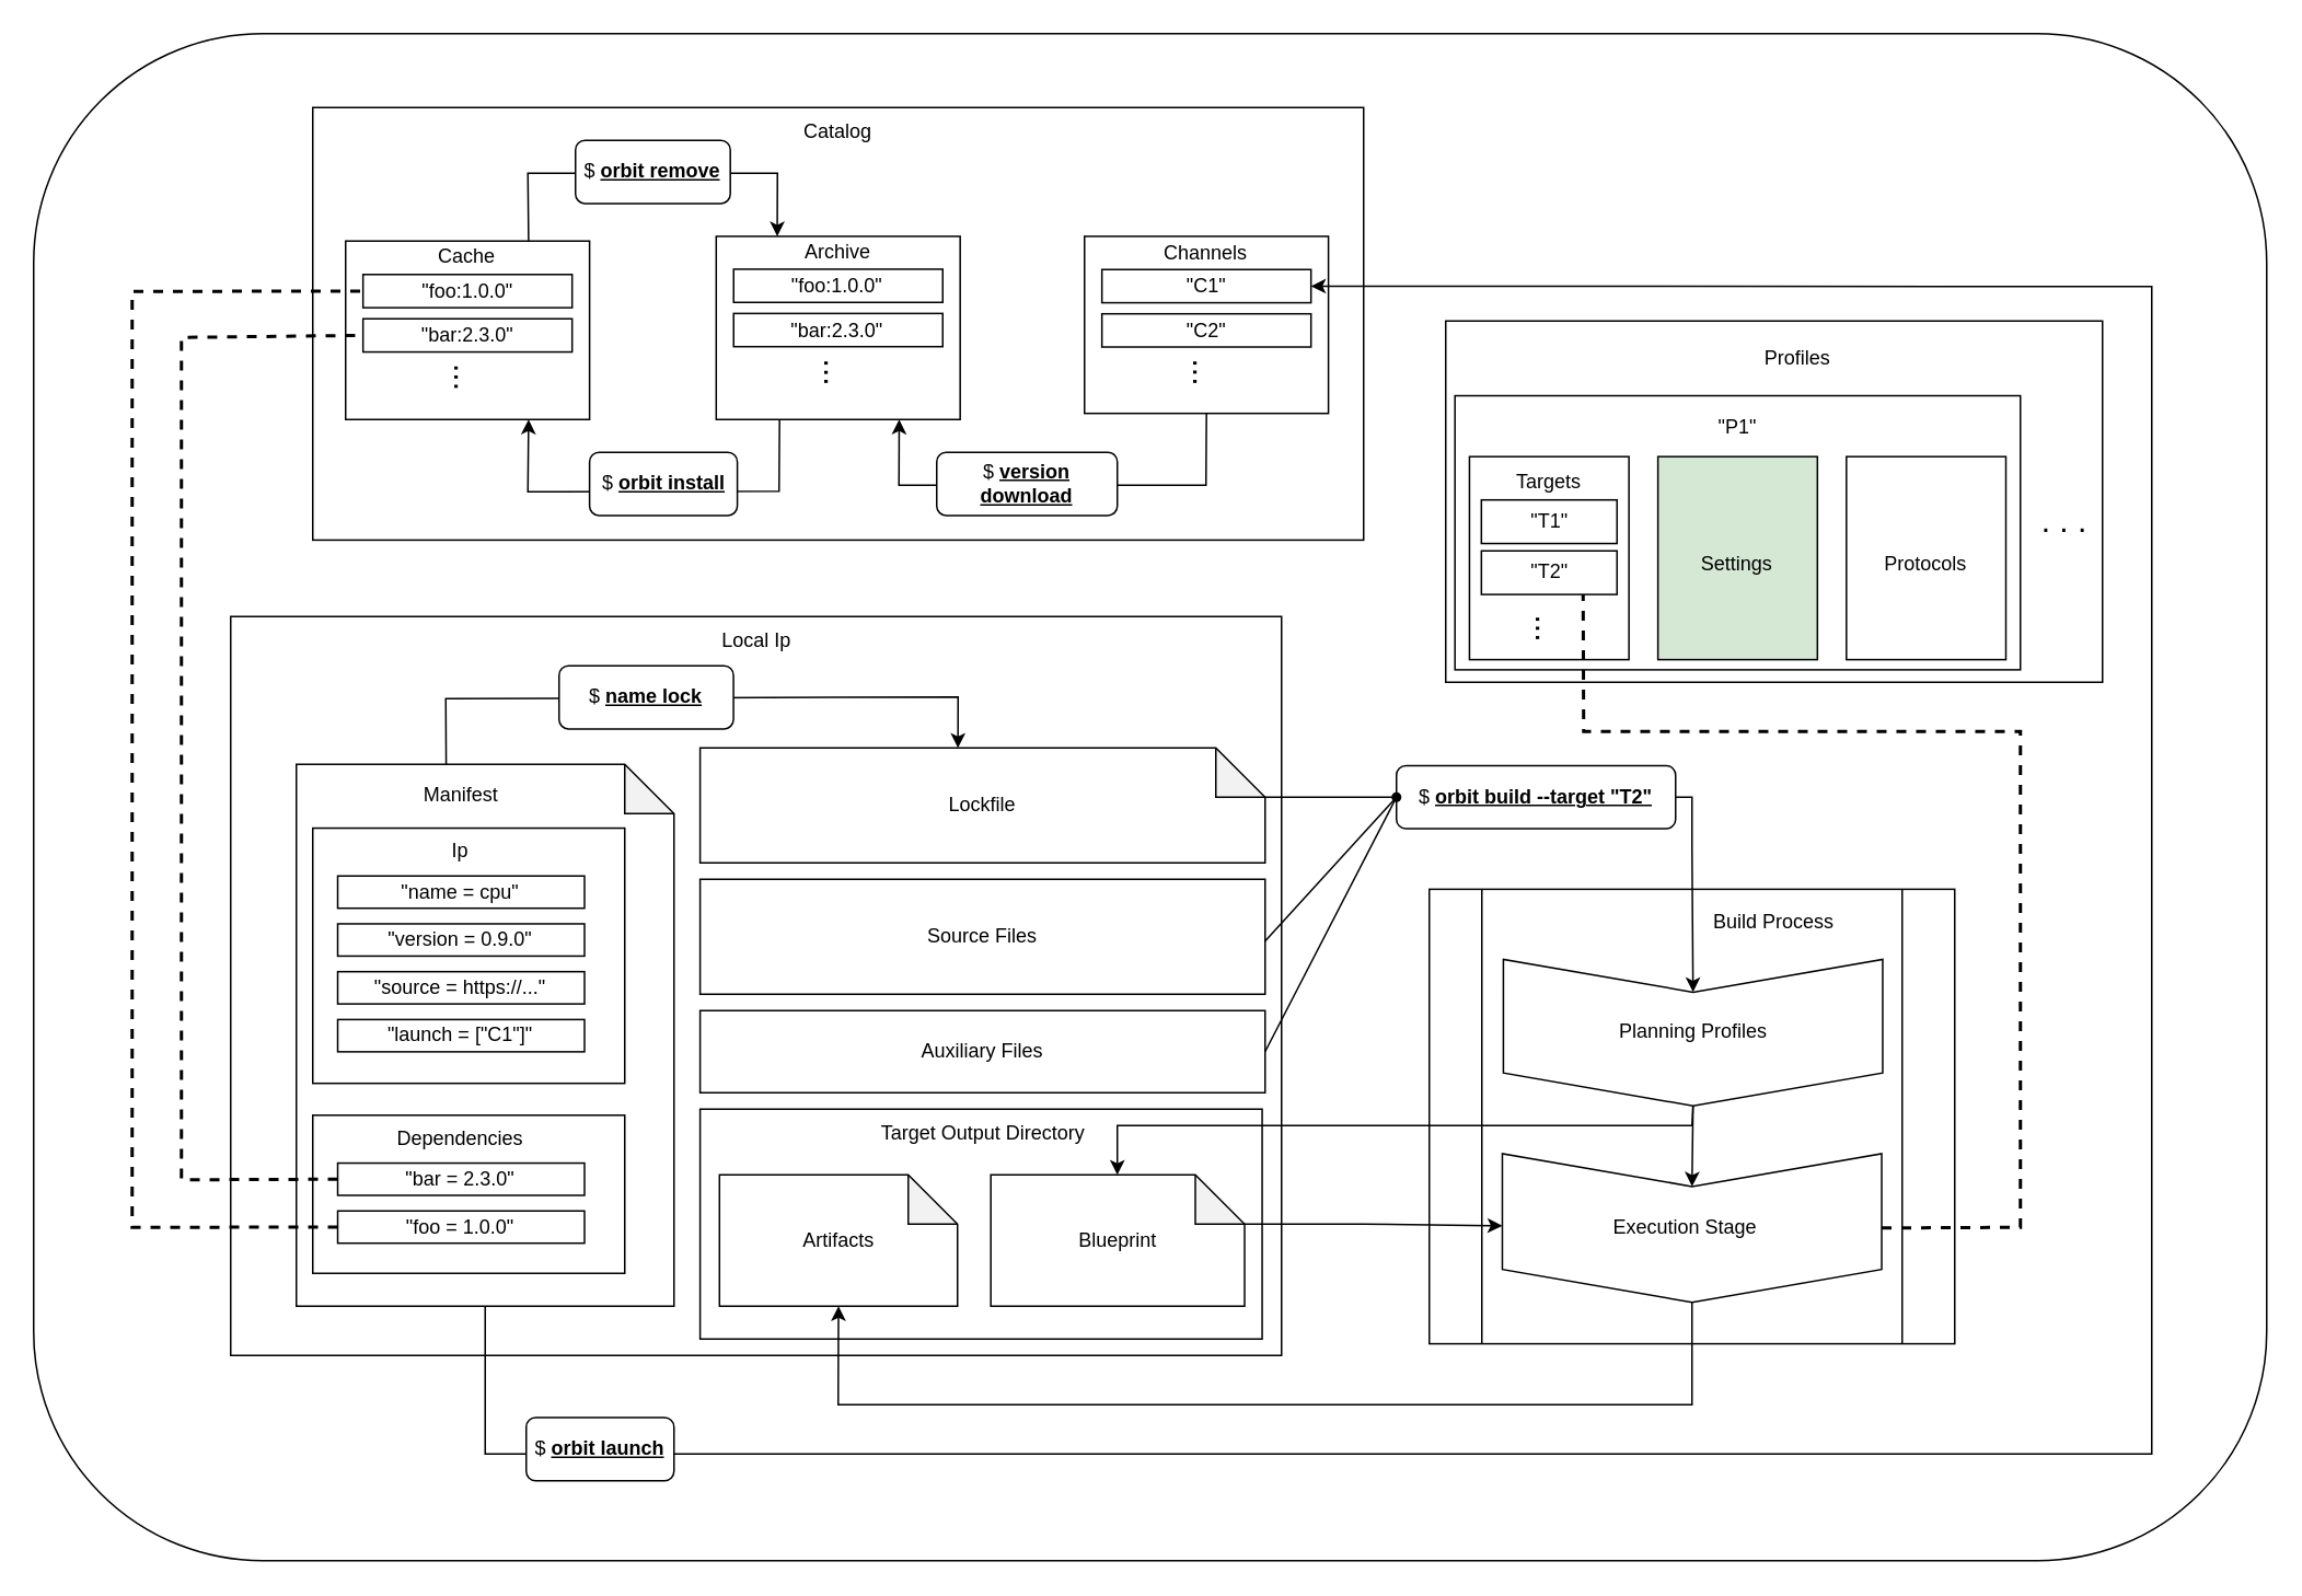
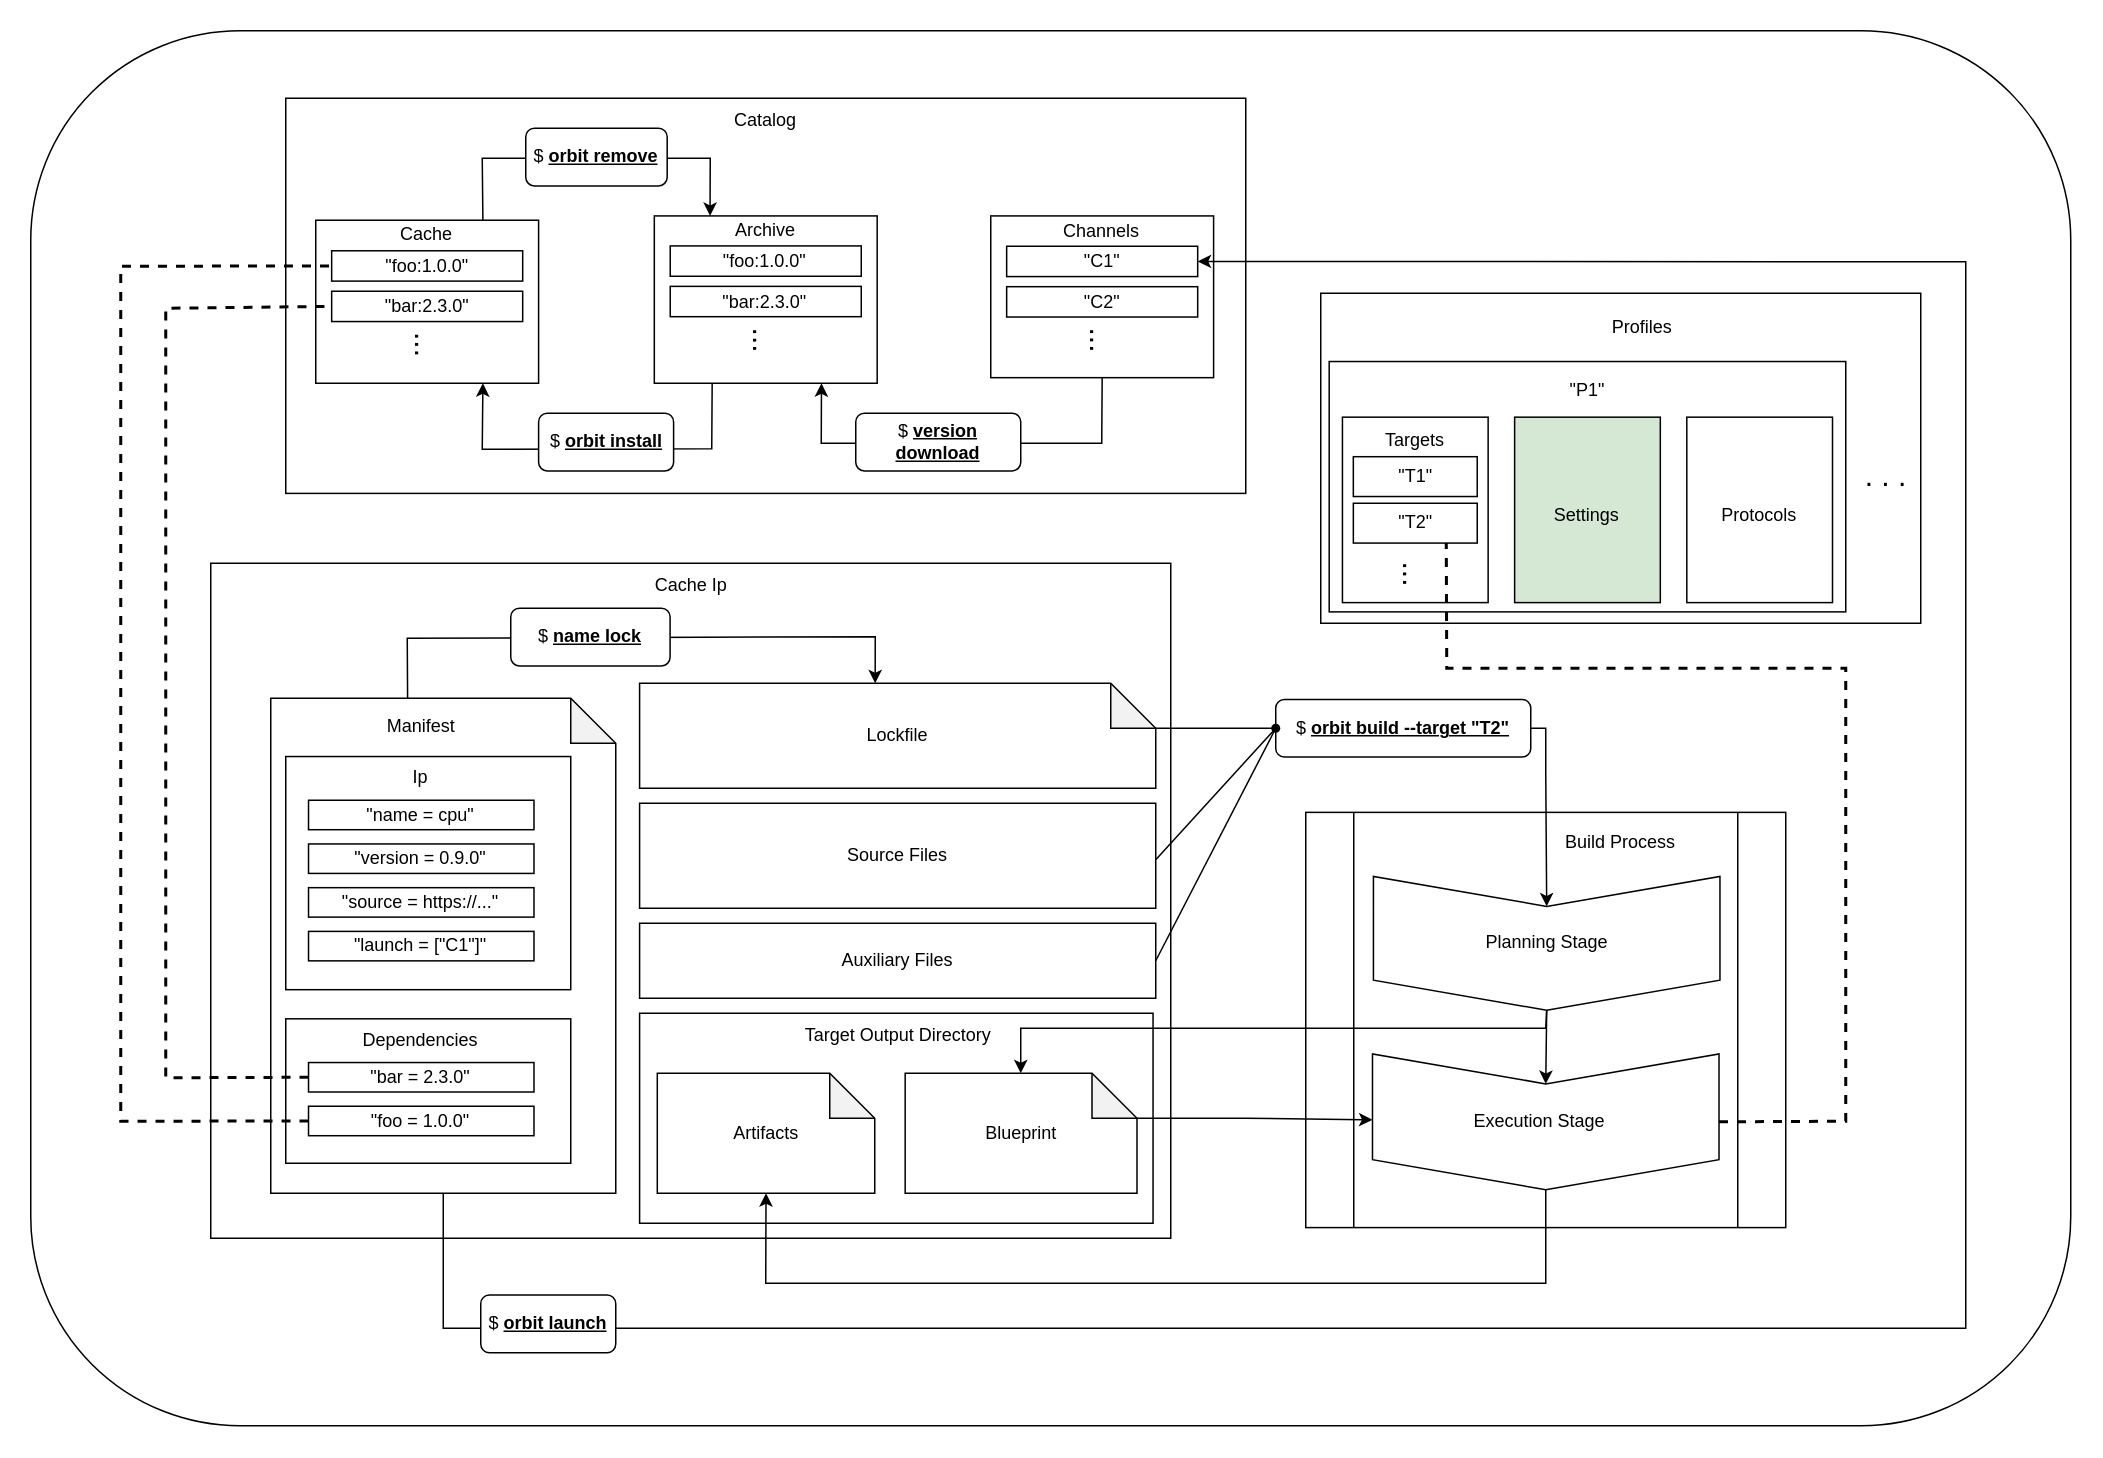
- <mxCell id="28" value="Local Ip" style="text;html=1;strokeColor=none;fillColor=none;align=center;verticalAlign=middle;whiteSpace=wrap;rounded=0;fontSize=12;" vertex="1" parent="4"><mxGeometry x="284.59" y="10" width="70.82" height="30" as="geometry" /></mxCell>
+ <mxCell id="28" value="Cache Ip" style="text;html=1;strokeColor=none;fillColor=none;align=center;verticalAlign=middle;whiteSpace=wrap;rounded=0;fontSize=12;" vertex="1" parent="4"><mxGeometry x="284.59" y="10" width="70.82" height="30" as="geometry" /></mxCell>
- <mxCell id="78" value="Planning Profiles" style="text;html=1;strokeColor=none;fillColor=none;align=center;verticalAlign=middle;whiteSpace=wrap;rounded=0;fontSize=12;" vertex="1" parent="76"><mxGeometry x="50.51" y="24.835" width="130" height="39.545" as="geometry" /></mxCell>
+ <mxCell id="78" value="Planning Stage" style="text;html=1;strokeColor=none;fillColor=none;align=center;verticalAlign=middle;whiteSpace=wrap;rounded=0;fontSize=12;" vertex="1" parent="76"><mxGeometry x="50.51" y="24.835" width="130" height="39.545" as="geometry" /></mxCell>
